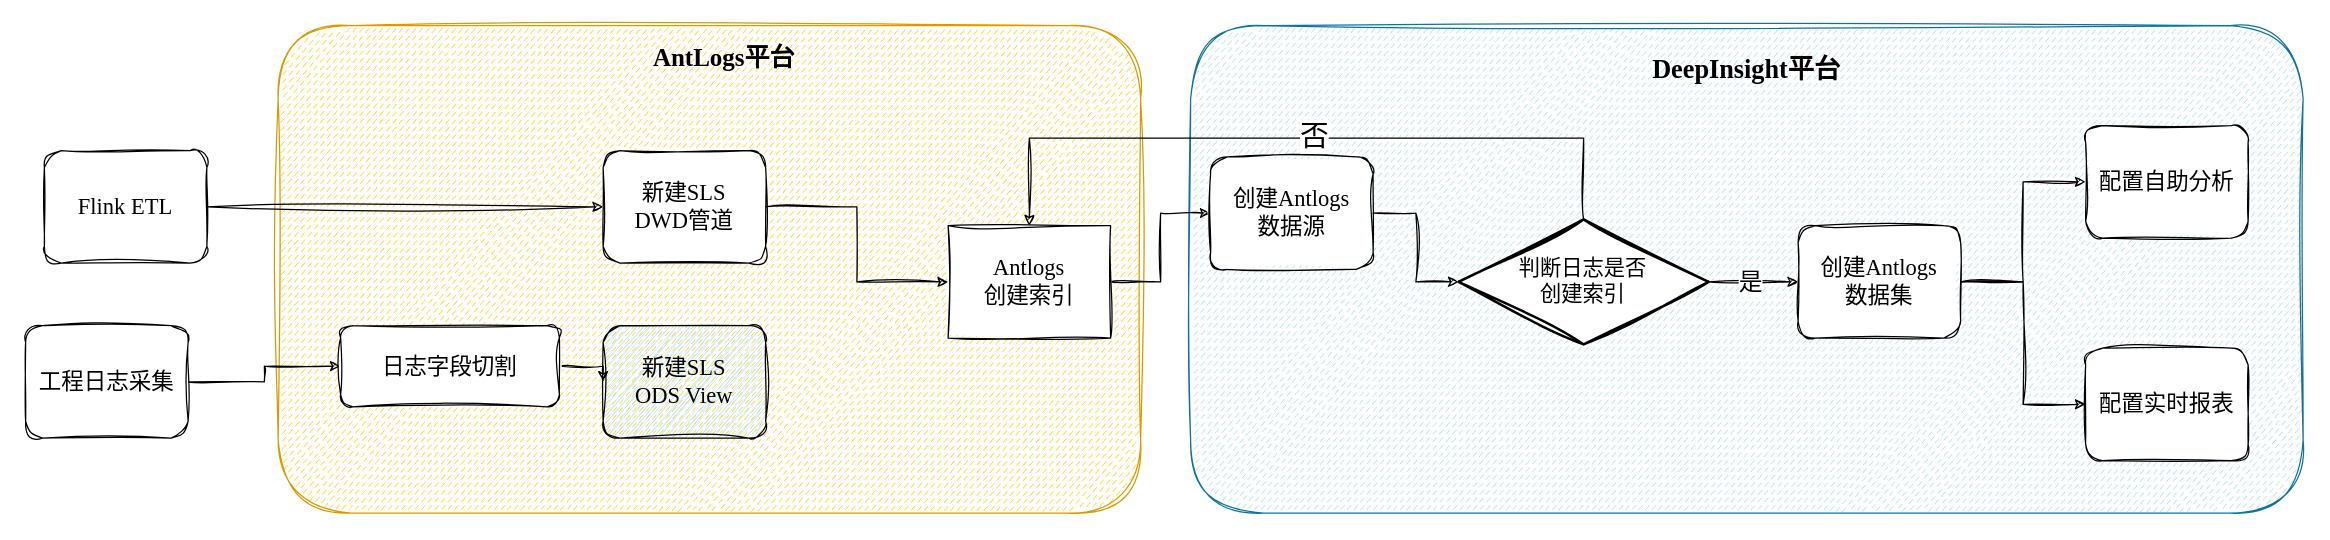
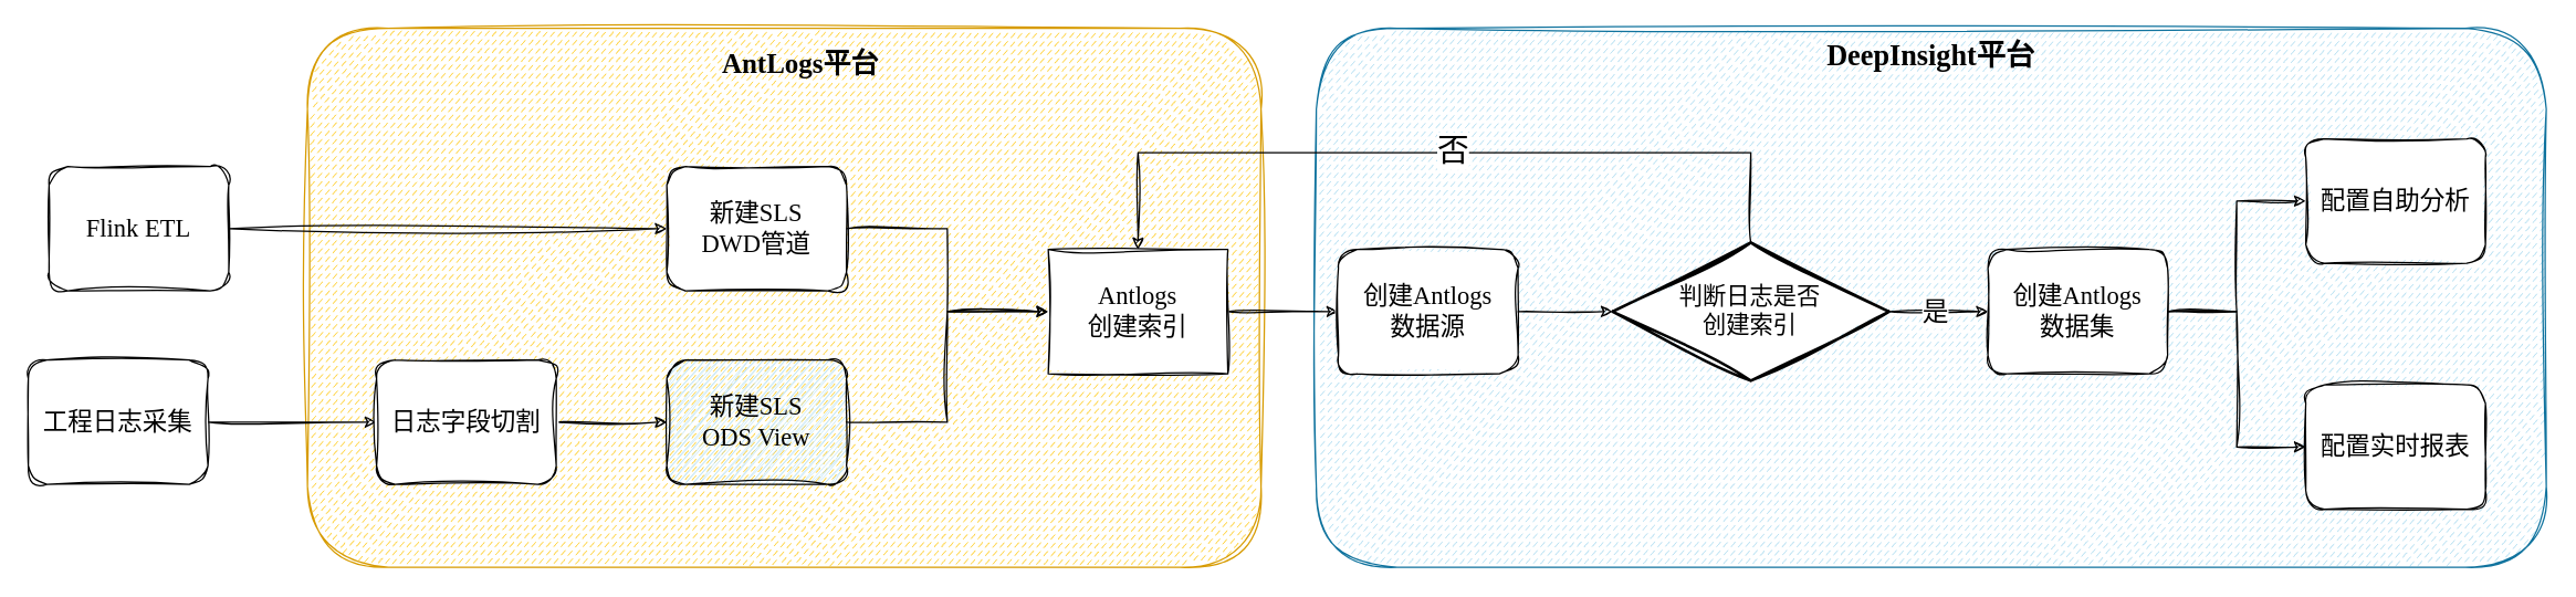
- <mxCell id="29" value="DeepInsight平台" style="text;html=1;align=center;verticalAlign=middle;whiteSpace=wrap;rounded=0;fontFamily=Comic Sans MS;fontSize=21;fontStyle=1" vertex="1" parent="1"><mxGeometry x="1309" y="40" width="176" height="30" as="geometry" /></mxCell>
+ <mxCell id="29" value="DeepInsight平台" style="text;html=1;align=center;verticalAlign=middle;whiteSpace=wrap;rounded=0;fontFamily=Comic Sans MS;fontSize=21;fontStyle=1" vertex="1" parent="1"><mxGeometry x="1309" y="25" width="176" height="30" as="geometry" /></mxCell>
- <mxCell id="7" value="&lt;span style=&quot;font-size: 18px;&quot;&gt;创建Antlogs&lt;/span&gt;&lt;div&gt;&lt;span style=&quot;font-size: 18px;&quot;&gt;数据源&lt;/span&gt;&lt;/div&gt;" style="rounded=1;whiteSpace=wrap;html=1;sketch=1;hachureGap=4;jiggle=2;curveFitting=1;fontFamily=Architects Daughter;fontSource=https%3A%2F%2Ffonts.googleapis.com%2Fcss%3Ffamily%3DArchitects%2BDaughter;" vertex="1" parent="1"><mxGeometry x="968" y="125" width="130" height="90" as="geometry" /></mxCell>
+ <mxCell id="7" value="&lt;span style=&quot;font-size: 18px;&quot;&gt;创建Antlogs&lt;/span&gt;&lt;div&gt;&lt;span style=&quot;font-size: 18px;&quot;&gt;数据源&lt;/span&gt;&lt;/div&gt;" style="rounded=1;whiteSpace=wrap;html=1;sketch=1;hachureGap=4;jiggle=2;curveFitting=1;fontFamily=Architects Daughter;fontSource=https%3A%2F%2Ffonts.googleapis.com%2Fcss%3Ffamily%3DArchitects%2BDaughter;" vertex="1" parent="1"><mxGeometry x="968" y="180" width="130" height="90" as="geometry" /></mxCell>
- <mxCell id="25" value="&lt;div&gt;&lt;span style=&quot;font-size: 18px;&quot;&gt;日志字段切割&lt;/span&gt;&lt;/div&gt;" style="rounded=1;whiteSpace=wrap;html=1;sketch=1;hachureGap=4;jiggle=2;curveFitting=1;fontFamily=Architects Daughter;fontSource=https%3A%2F%2Ffonts.googleapis.com%2Fcss%3Ffamily%3DArchitects%2BDaughter;" vertex="1" parent="1"><mxGeometry x="272" y="260" width="175" height="65" as="geometry" /></mxCell>
+ <mxCell id="25" value="&lt;div&gt;&lt;span style=&quot;font-size: 18px;&quot;&gt;日志字段切割&lt;/span&gt;&lt;/div&gt;" style="rounded=1;whiteSpace=wrap;html=1;sketch=1;hachureGap=4;jiggle=2;curveFitting=1;fontFamily=Architects Daughter;fontSource=https%3A%2F%2Ffonts.googleapis.com%2Fcss%3Ffamily%3DArchitects%2BDaughter;" vertex="1" parent="1"><mxGeometry x="272" y="260" width="130" height="90" as="geometry" /></mxCell>
+ <mxCell id="26" style="edgeStyle=orthogonalEdgeStyle;rounded=0;sketch=1;hachureGap=4;jiggle=2;curveFitting=1;orthogonalLoop=1;jettySize=auto;html=1;exitX=1;exitY=0.5;exitDx=0;exitDy=0;fontFamily=Architects Daughter;fontSource=https%3A%2F%2Ffonts.googleapis.com%2Fcss%3Ffamily%3DArchitects%2BDaughter;" edge="1" parent="1" source="27" target="6"><mxGeometry relative="1" as="geometry" /></mxCell>
